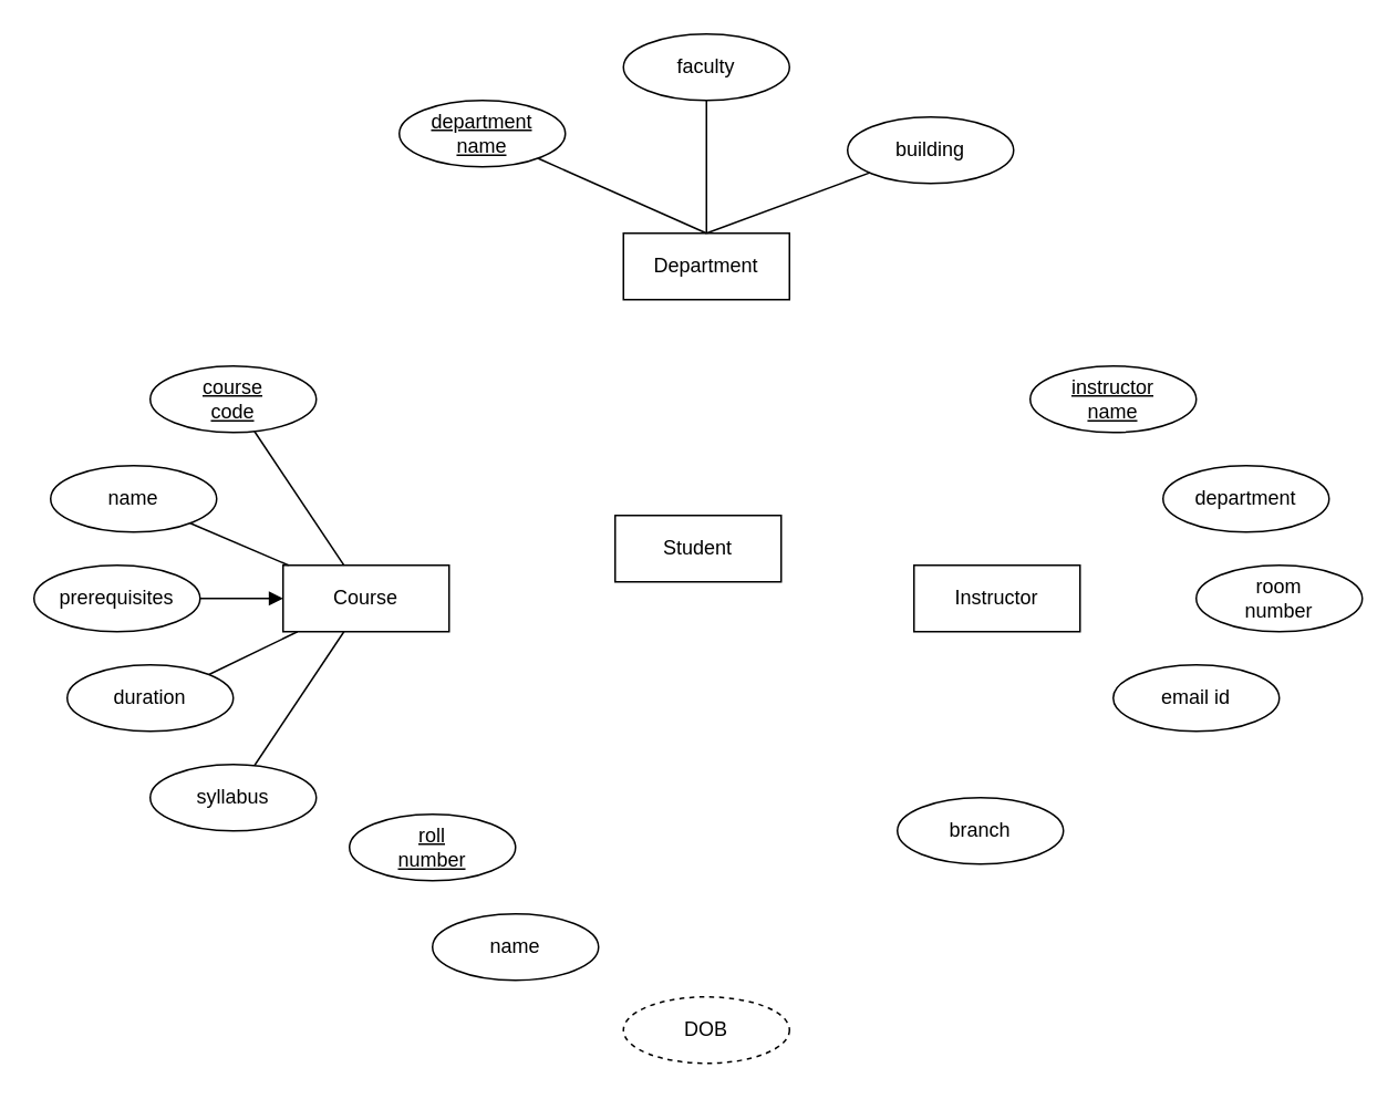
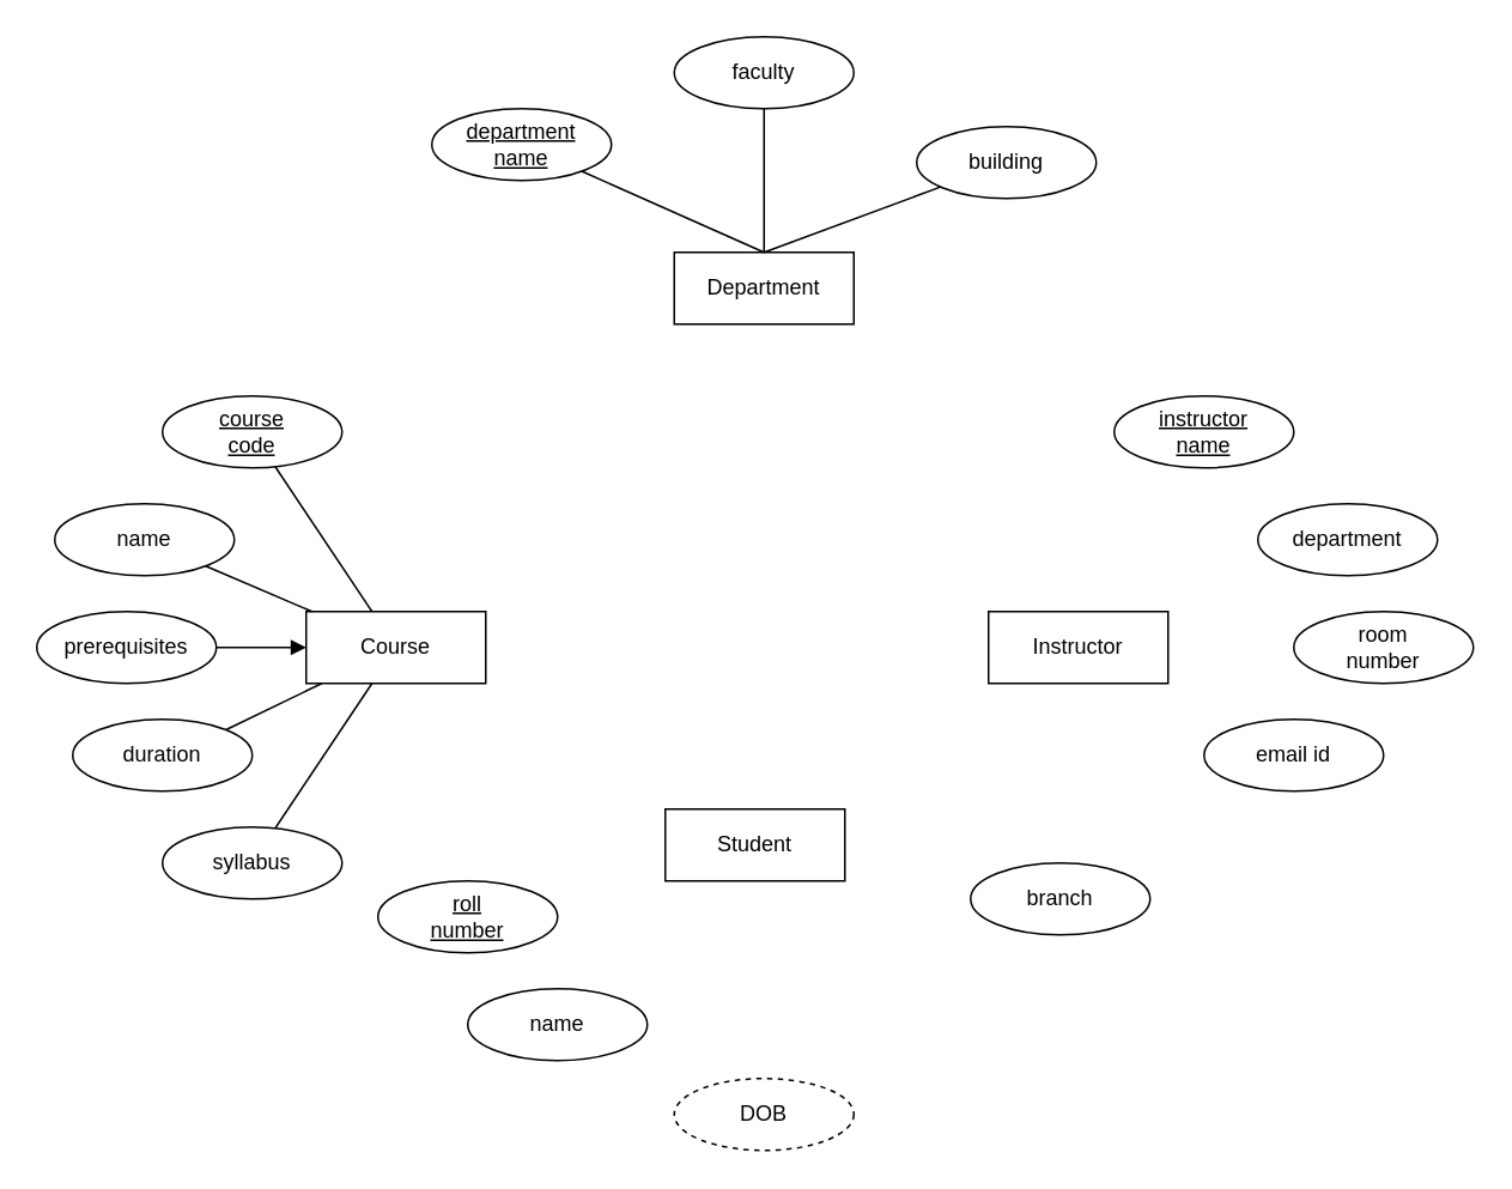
- <mxCell id="4" value="Student" style="whiteSpace=wrap;html=1;align=center;" vertex="1" parent="1"><mxGeometry x="370" y="310" width="100" height="40" as="geometry" /></mxCell>
+ <mxCell id="4" value="Student" style="whiteSpace=wrap;html=1;align=center;" vertex="1" parent="1"><mxGeometry x="370" y="450" width="100" height="40" as="geometry" /></mxCell>
